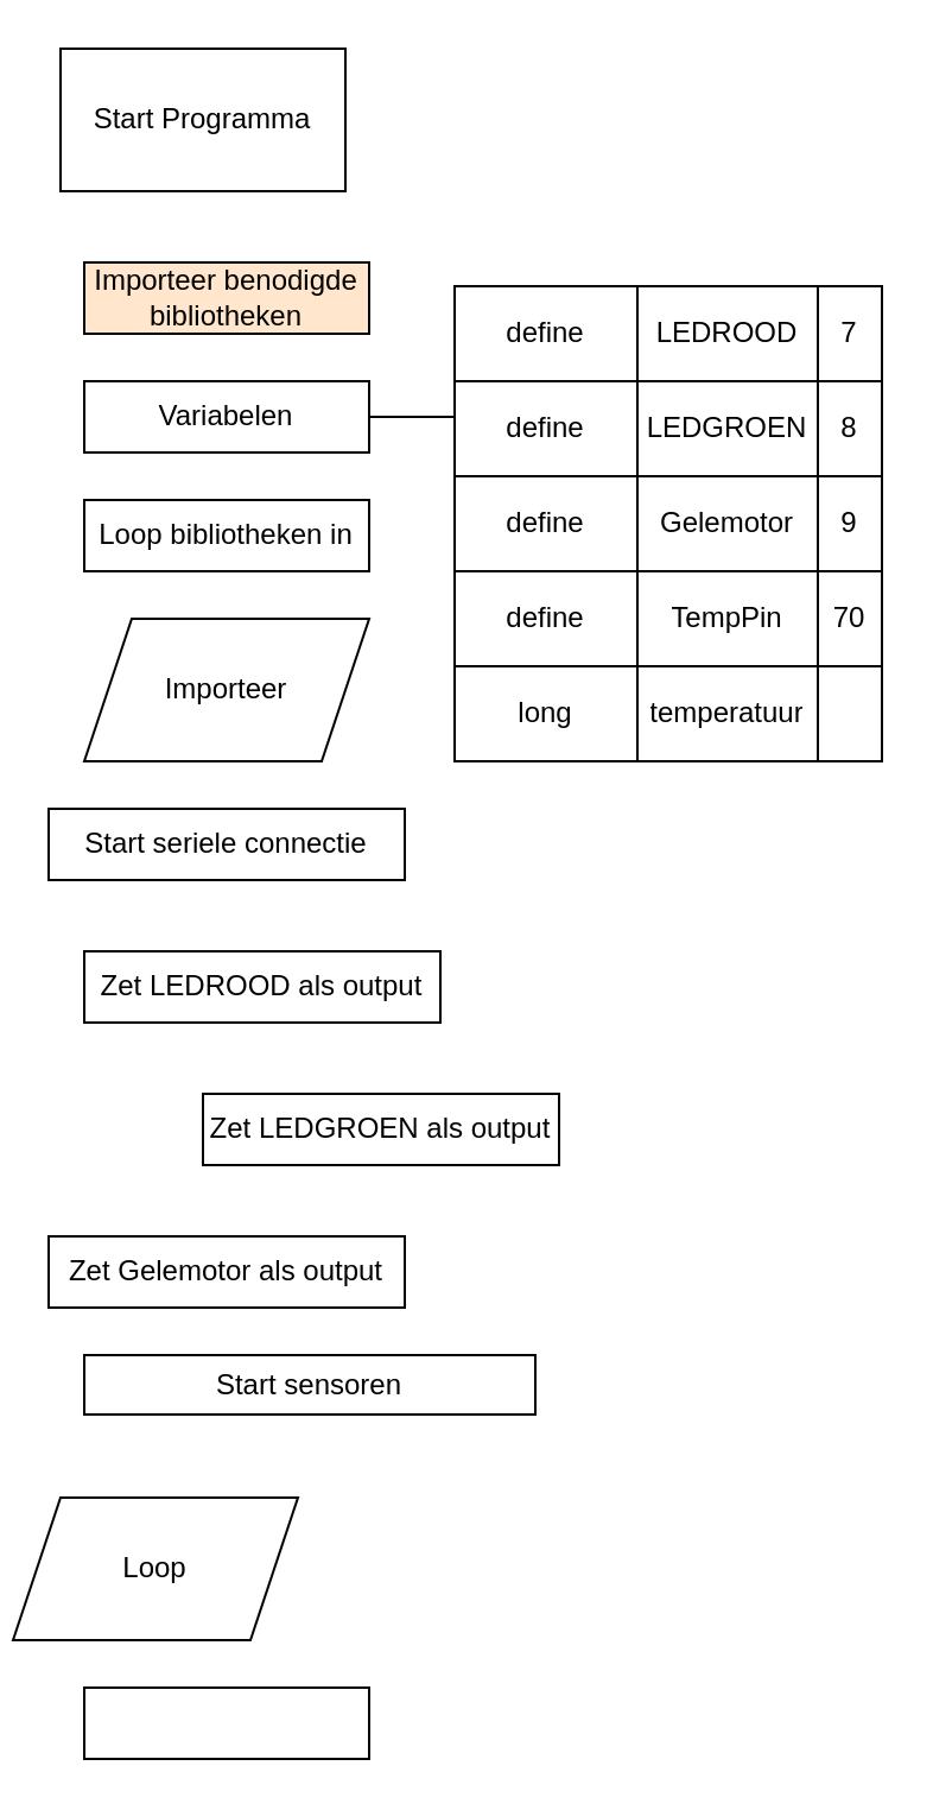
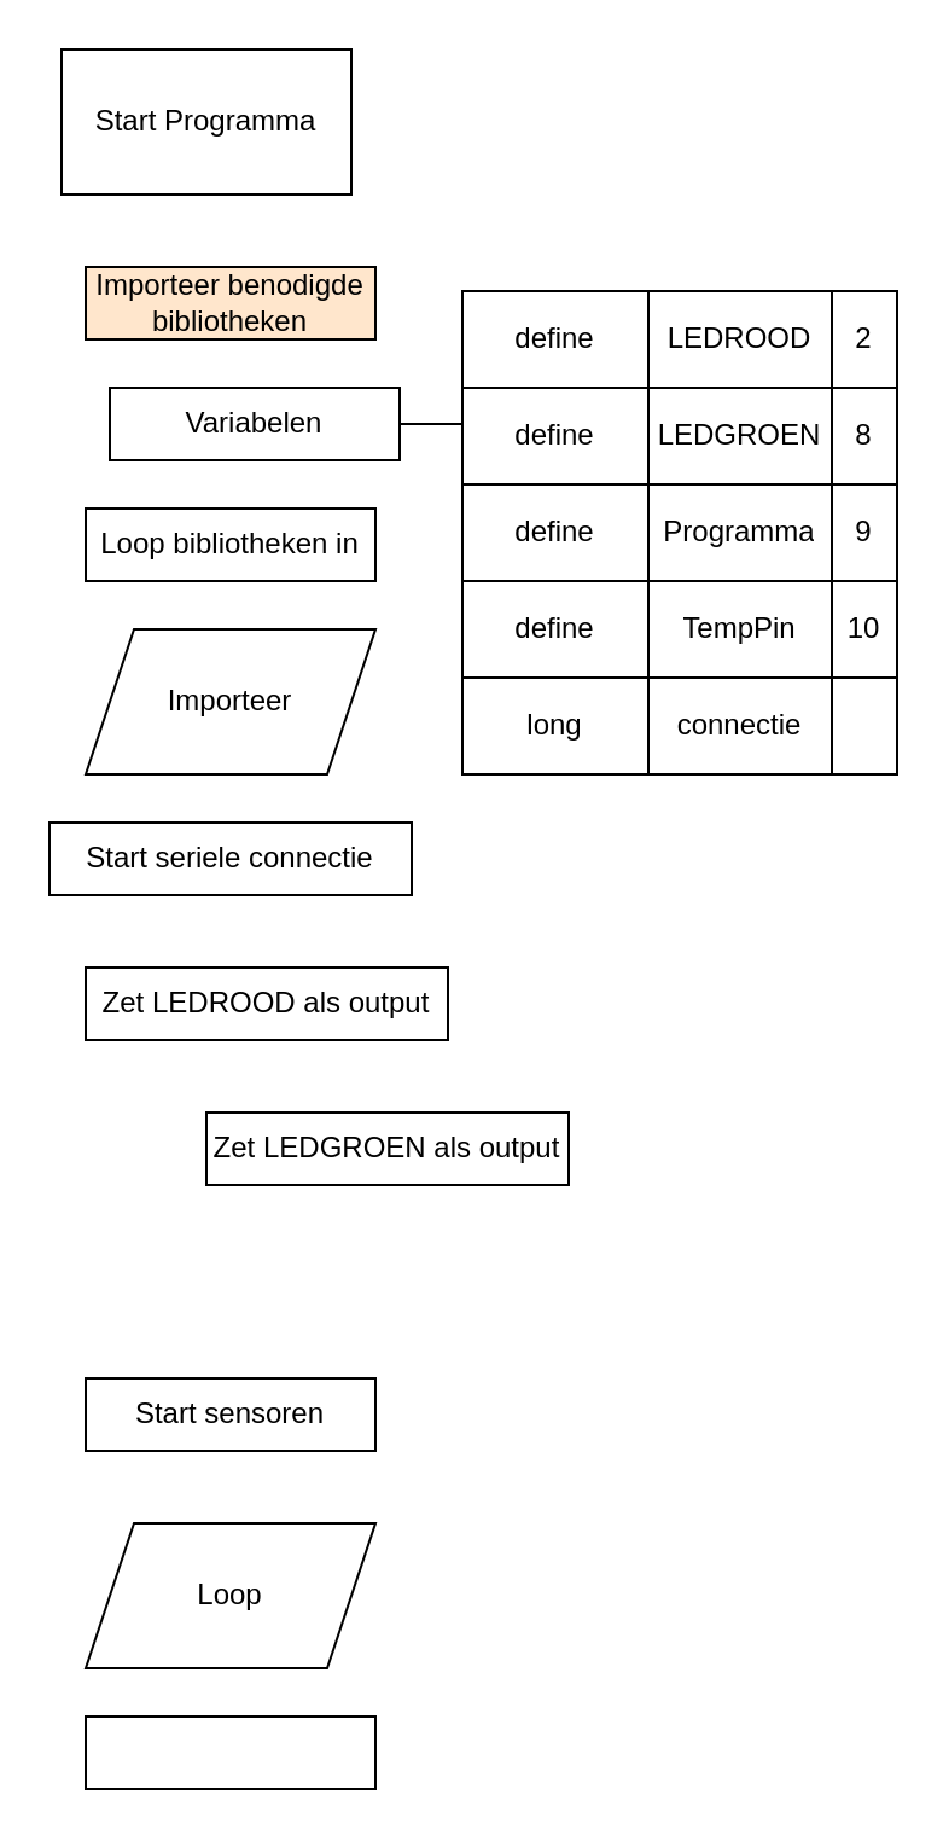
- <mxCell id="6" value="7" style="shape=partialRectangle;html=1;whiteSpace=wrap;connectable=0;fillColor=none;top=0;left=0;bottom=0;right=0;overflow=hidden;" parent="3" vertex="1"><mxGeometry x="153" width="27" height="40" as="geometry"><mxRectangle width="27" height="40" as="alternateBounds" /></mxGeometry></mxCell>
+ <mxCell id="6" value="2" style="shape=partialRectangle;html=1;whiteSpace=wrap;connectable=0;fillColor=none;top=0;left=0;bottom=0;right=0;overflow=hidden;" parent="3" vertex="1"><mxGeometry x="153" width="27" height="40" as="geometry"><mxRectangle width="27" height="40" as="alternateBounds" /></mxGeometry></mxCell>
- <mxCell id="24" value="Variabelen" style="rounded=0;whiteSpace=wrap;html=1;" parent="1" vertex="1"><mxGeometry x="35" y="160" width="120" height="30" as="geometry" /></mxCell>
+ <mxCell id="24" value="Variabelen" style="rounded=0;whiteSpace=wrap;html=1;" parent="1" vertex="1"><mxGeometry x="45" y="160" width="120" height="30" as="geometry" /></mxCell>
- <mxCell id="13" value="Gelemotor" style="shape=partialRectangle;html=1;whiteSpace=wrap;connectable=0;fillColor=none;top=0;left=0;bottom=0;right=0;overflow=hidden;" parent="11" vertex="1"><mxGeometry x="77" width="76" height="40" as="geometry"><mxRectangle width="76" height="40" as="alternateBounds" /></mxGeometry></mxCell>
+ <mxCell id="13" value="Programma" style="shape=partialRectangle;html=1;whiteSpace=wrap;connectable=0;fillColor=none;top=0;left=0;bottom=0;right=0;overflow=hidden;" parent="11" vertex="1"><mxGeometry x="77" width="76" height="40" as="geometry"><mxRectangle width="76" height="40" as="alternateBounds" /></mxGeometry></mxCell>
- <mxCell id="18" value="70" style="shape=partialRectangle;html=1;whiteSpace=wrap;connectable=0;fillColor=none;top=0;left=0;bottom=0;right=0;overflow=hidden;pointerEvents=1;" parent="15" vertex="1"><mxGeometry x="153" width="27" height="40" as="geometry"><mxRectangle width="27" height="40" as="alternateBounds" /></mxGeometry></mxCell>
+ <mxCell id="18" value="10" style="shape=partialRectangle;html=1;whiteSpace=wrap;connectable=0;fillColor=none;top=0;left=0;bottom=0;right=0;overflow=hidden;pointerEvents=1;" parent="15" vertex="1"><mxGeometry x="153" width="27" height="40" as="geometry"><mxRectangle width="27" height="40" as="alternateBounds" /></mxGeometry></mxCell>
- <mxCell id="21" value="temperatuur" style="shape=partialRectangle;html=1;whiteSpace=wrap;connectable=0;fillColor=none;top=0;left=0;bottom=0;right=0;overflow=hidden;" parent="19" vertex="1"><mxGeometry x="77" width="76" height="40" as="geometry"><mxRectangle width="76" height="40" as="alternateBounds" /></mxGeometry></mxCell>
+ <mxCell id="21" value="connectie" style="shape=partialRectangle;html=1;whiteSpace=wrap;connectable=0;fillColor=none;top=0;left=0;bottom=0;right=0;overflow=hidden;" parent="19" vertex="1"><mxGeometry x="77" width="76" height="40" as="geometry"><mxRectangle width="76" height="40" as="alternateBounds" /></mxGeometry></mxCell>
- <mxCell id="31" value="Zet Gelemotor als output" style="rounded=0;whiteSpace=wrap;html=1;" parent="1" vertex="1"><mxGeometry x="20" y="520" width="150" height="30" as="geometry" /></mxCell>
- <mxCell id="33" value="Start sensoren" style="rounded=0;whiteSpace=wrap;html=1;" parent="1" vertex="1"><mxGeometry x="35" y="570" width="190" height="25" as="geometry" /></mxCell>
+ <mxCell id="33" value="Start sensoren" style="rounded=0;whiteSpace=wrap;html=1;" parent="1" vertex="1"><mxGeometry x="35" y="570" width="120" height="30" as="geometry" /></mxCell>
- <mxCell id="29" value="Loop" style="shape=parallelogram;perimeter=parallelogramPerimeter;whiteSpace=wrap;html=1;fixedSize=1;" parent="1" vertex="1"><mxGeometry x="5" y="630" width="120" height="60" as="geometry" /></mxCell>
+ <mxCell id="29" value="Loop" style="shape=parallelogram;perimeter=parallelogramPerimeter;whiteSpace=wrap;html=1;fixedSize=1;" parent="1" vertex="1"><mxGeometry x="35" y="630" width="120" height="60" as="geometry" /></mxCell>
